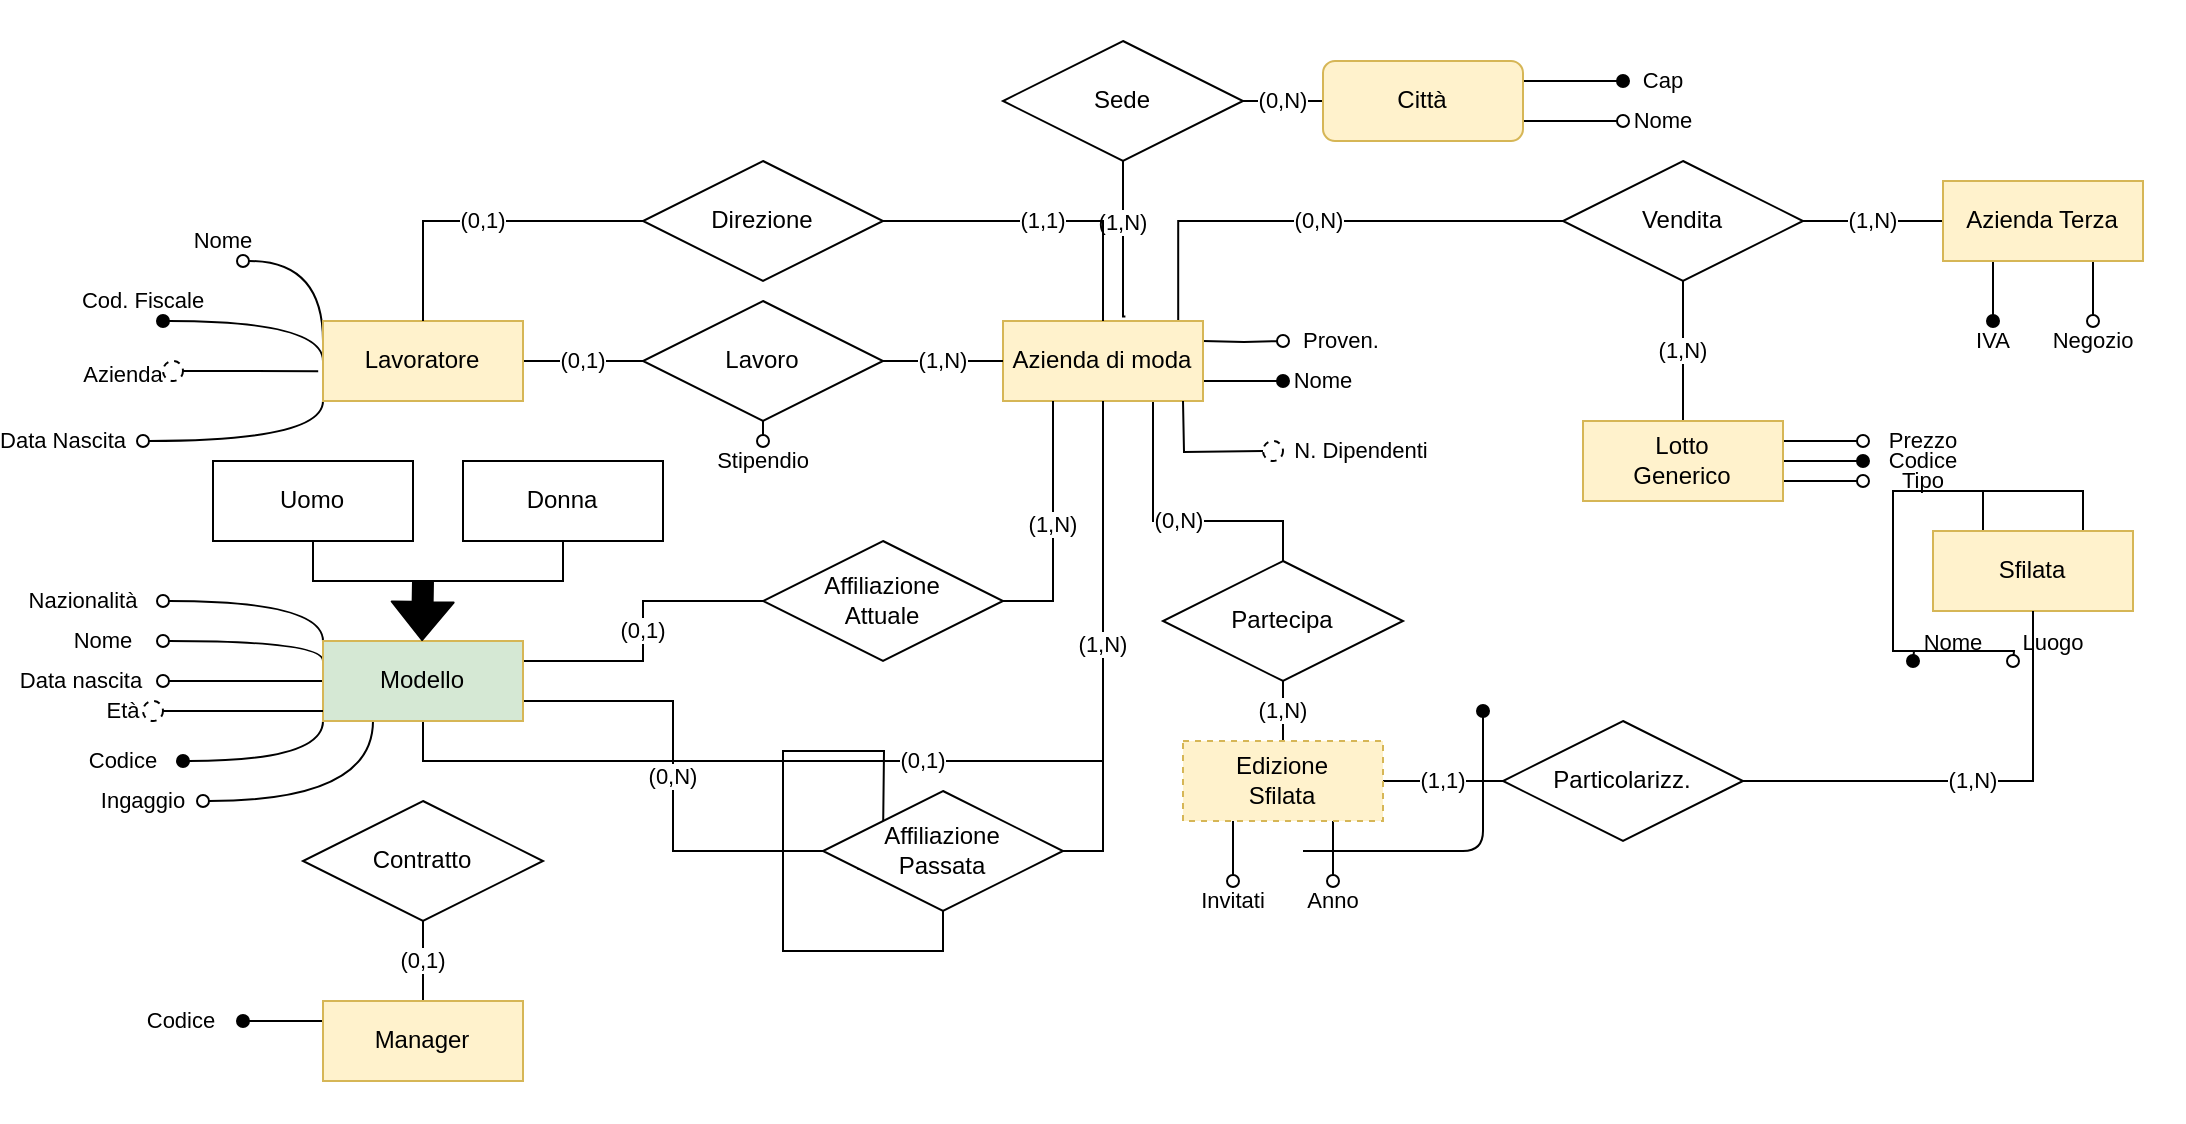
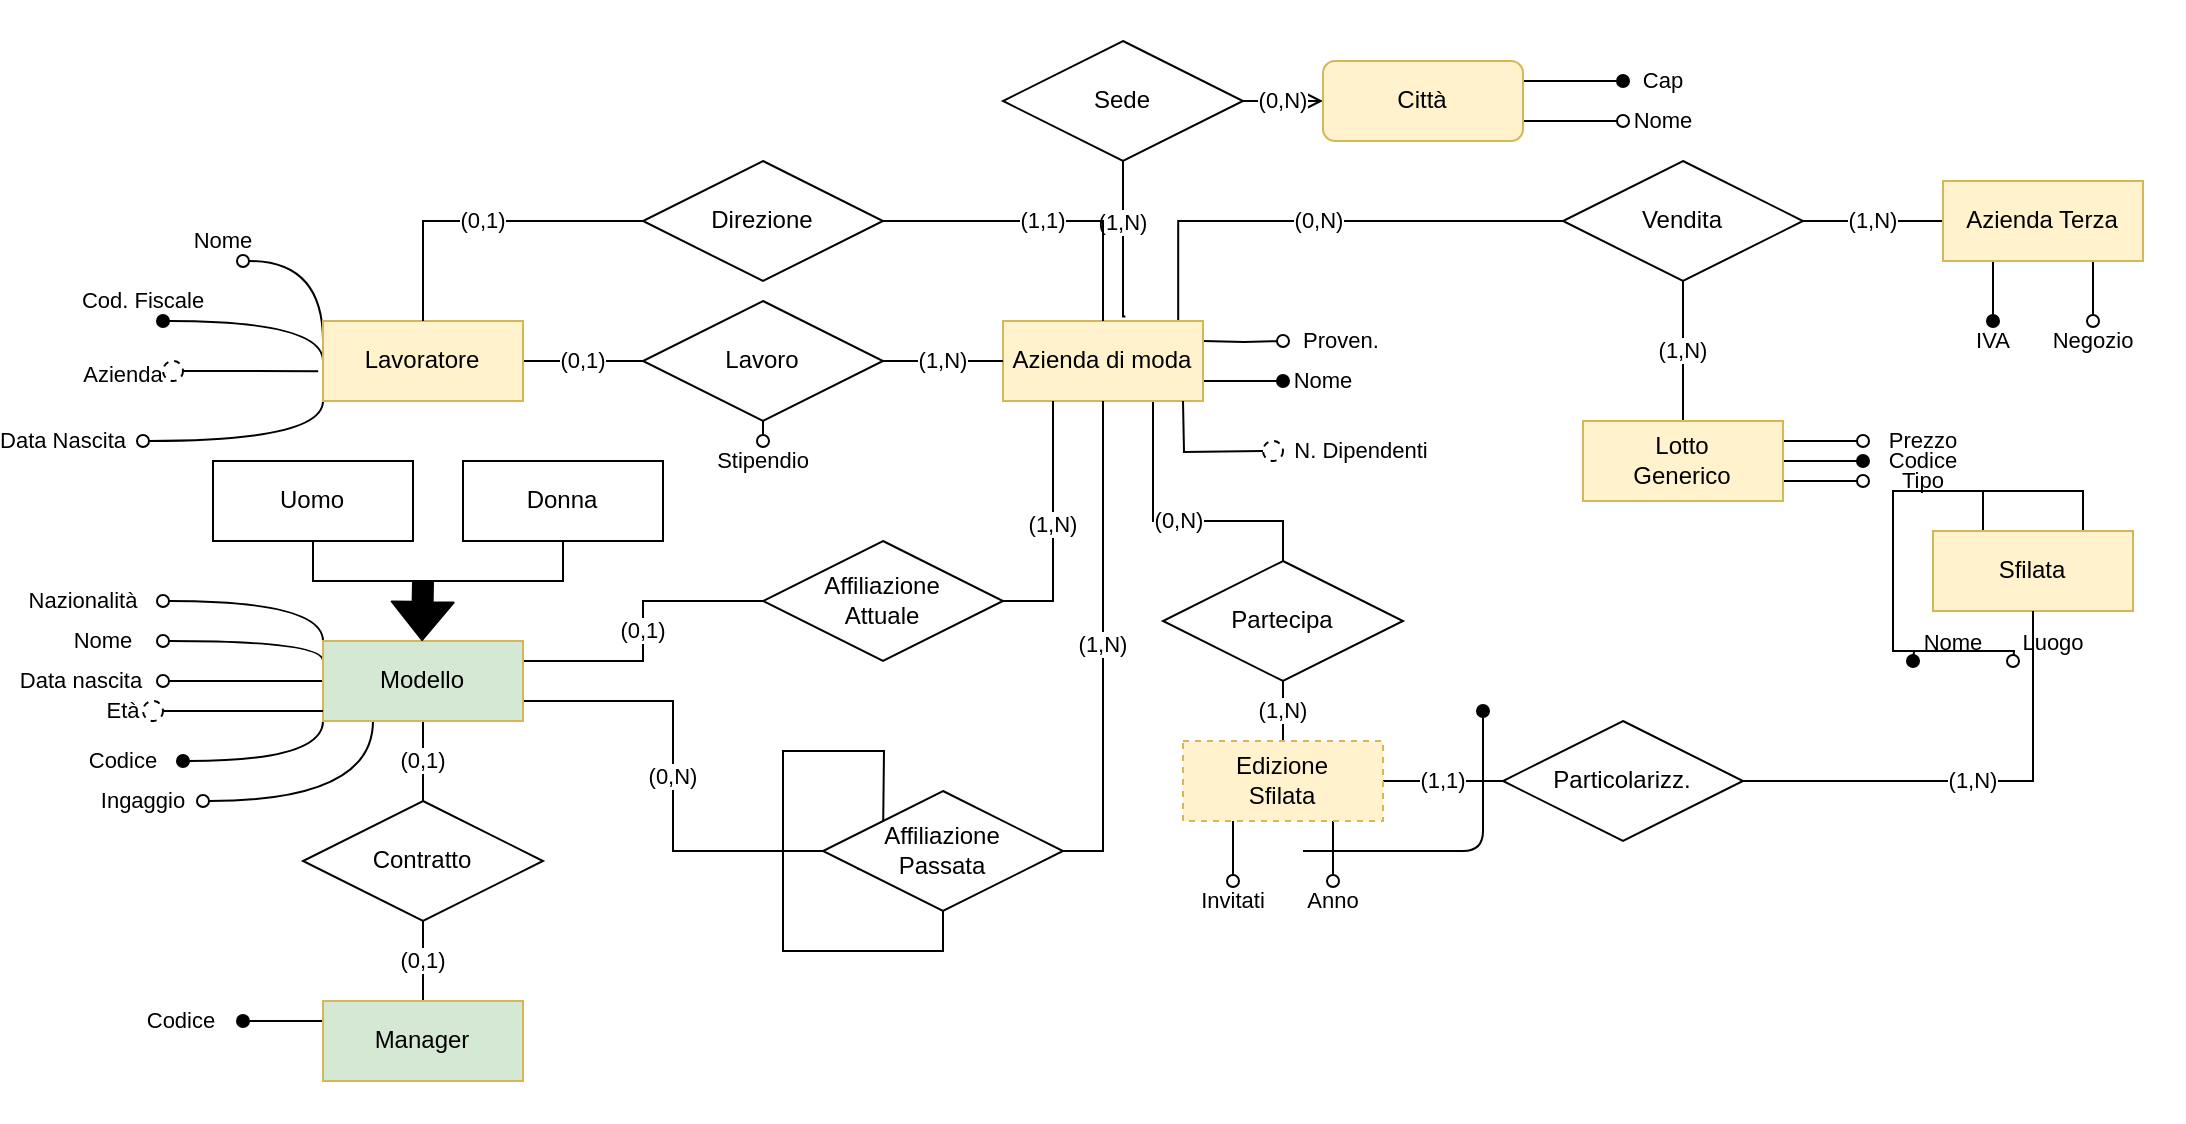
- <mxCell id="44" value="(0,N)" style="edgeStyle=orthogonalEdgeStyle;rounded=0;orthogonalLoop=1;jettySize=auto;html=1;exitX=1;exitY=0.5;exitDx=0;exitDy=0;entryX=0;entryY=0.5;entryDx=0;entryDy=0;endArrow=none;endFill=0;" parent="1" source="45" target="48" edge="1"><mxGeometry relative="1" as="geometry" /></mxCell>
+ <mxCell id="44" value="(0,N)" style="edgeStyle=orthogonalEdgeStyle;rounded=0;orthogonalLoop=1;jettySize=auto;html=1;exitX=1;exitY=0.5;exitDx=0;exitDy=0;entryX=0;entryY=0.5;entryDx=0;entryDy=0;endArrow=open;endFill=0;" parent="1" source="45" target="48" edge="1"><mxGeometry relative="1" as="geometry" /></mxCell>
- <mxCell id="27" value="(0,1)" style="edgeStyle=orthogonalEdgeStyle;rounded=0;orthogonalLoop=1;jettySize=auto;html=1;exitX=0.5;exitY=1;exitDx=0;exitDy=0;endArrow=none;endFill=0;" parent="1" source="35" target="7" edge="1"><mxGeometry relative="1" as="geometry" /></mxCell>
+ <mxCell id="27" value="(0,1)" style="edgeStyle=orthogonalEdgeStyle;rounded=0;orthogonalLoop=1;jettySize=auto;html=1;exitX=0.5;exitY=1;exitDx=0;exitDy=0;entryX=0.5;entryY=0;entryDx=0;entryDy=0;endArrow=none;endFill=0;" parent="1" source="35" target="37" edge="1"><mxGeometry relative="1" as="geometry" /></mxCell>
- <mxCell id="39" value="Manager" style="whiteSpace=wrap;html=1;align=center;fillColor=#fff2cc;strokeColor=#d6b656;" parent="1" vertex="1"><mxGeometry x="110" y="500" width="100" height="40" as="geometry" /></mxCell>
+ <mxCell id="39" value="Manager" style="whiteSpace=wrap;html=1;align=center;fillColor=#d5e8d4;strokeColor=#d6b656;" parent="1" vertex="1"><mxGeometry x="110" y="500" width="100" height="40" as="geometry" /></mxCell>
